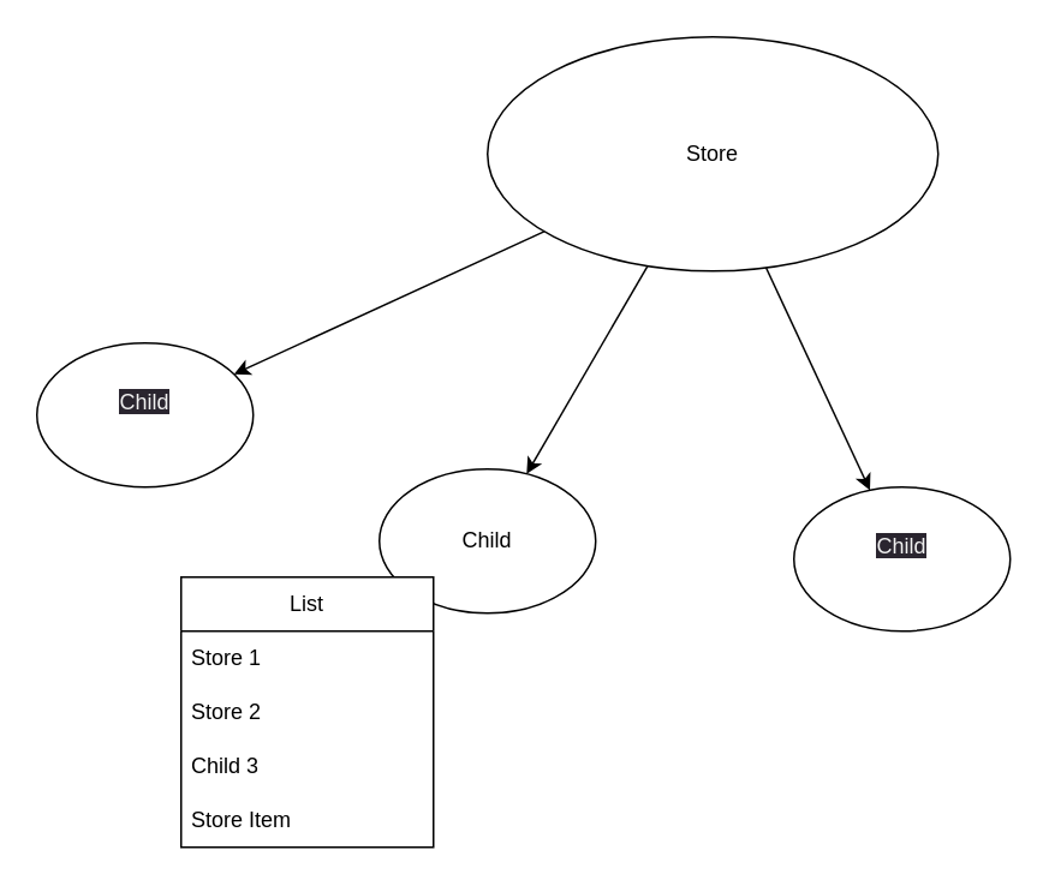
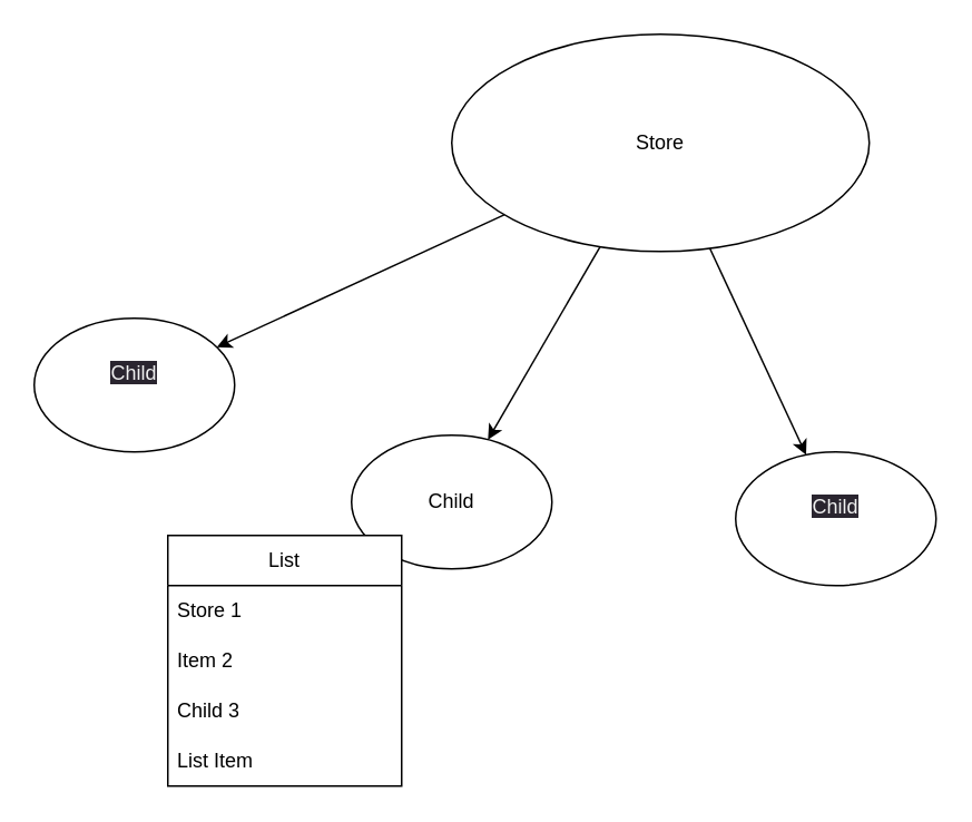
- <mxCell id="11" value="Store 2" style="text;strokeColor=none;fillColor=none;align=left;verticalAlign=middle;spacingLeft=4;spacingRight=4;overflow=hidden;points=[[0,0.5],[1,0.5]];portConstraint=eastwest;rotatable=0;whiteSpace=wrap;html=1;" vertex="1" parent="9"><mxGeometry y="60" width="140" height="30" as="geometry" /></mxCell>
+ <mxCell id="11" value="Item 2" style="text;strokeColor=none;fillColor=none;align=left;verticalAlign=middle;spacingLeft=4;spacingRight=4;overflow=hidden;points=[[0,0.5],[1,0.5]];portConstraint=eastwest;rotatable=0;whiteSpace=wrap;html=1;" vertex="1" parent="9"><mxGeometry y="60" width="140" height="30" as="geometry" /></mxCell>
- <mxCell id="13" value="Store Item" style="text;strokeColor=none;fillColor=none;align=left;verticalAlign=middle;spacingLeft=4;spacingRight=4;overflow=hidden;points=[[0,0.5],[1,0.5]];portConstraint=eastwest;rotatable=0;whiteSpace=wrap;html=1;fontFamily=Helvetica;fontSize=12;fontColor=default;startSize=30;" vertex="1" parent="9"><mxGeometry y="120" width="140" height="30" as="geometry" /></mxCell>
+ <mxCell id="13" value="List Item" style="text;strokeColor=none;fillColor=none;align=left;verticalAlign=middle;spacingLeft=4;spacingRight=4;overflow=hidden;points=[[0,0.5],[1,0.5]];portConstraint=eastwest;rotatable=0;whiteSpace=wrap;html=1;fontFamily=Helvetica;fontSize=12;fontColor=default;startSize=30;" vertex="1" parent="9"><mxGeometry y="120" width="140" height="30" as="geometry" /></mxCell>
